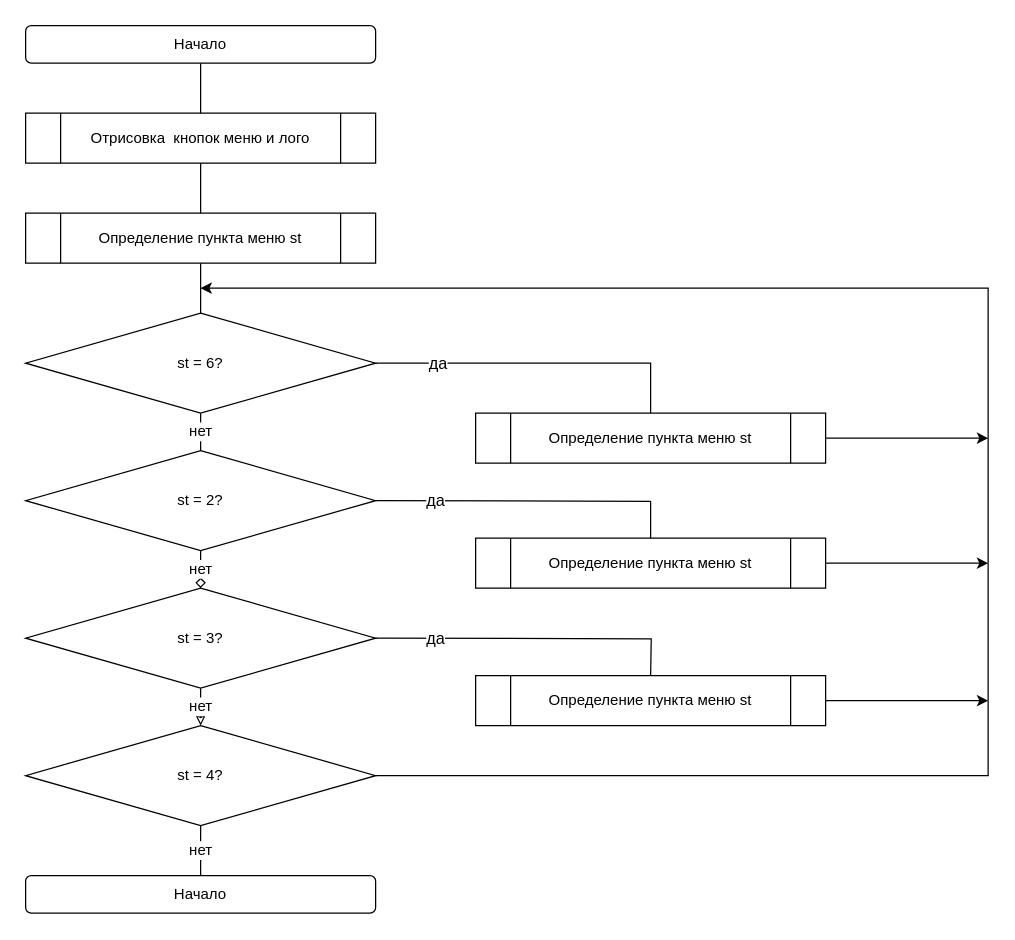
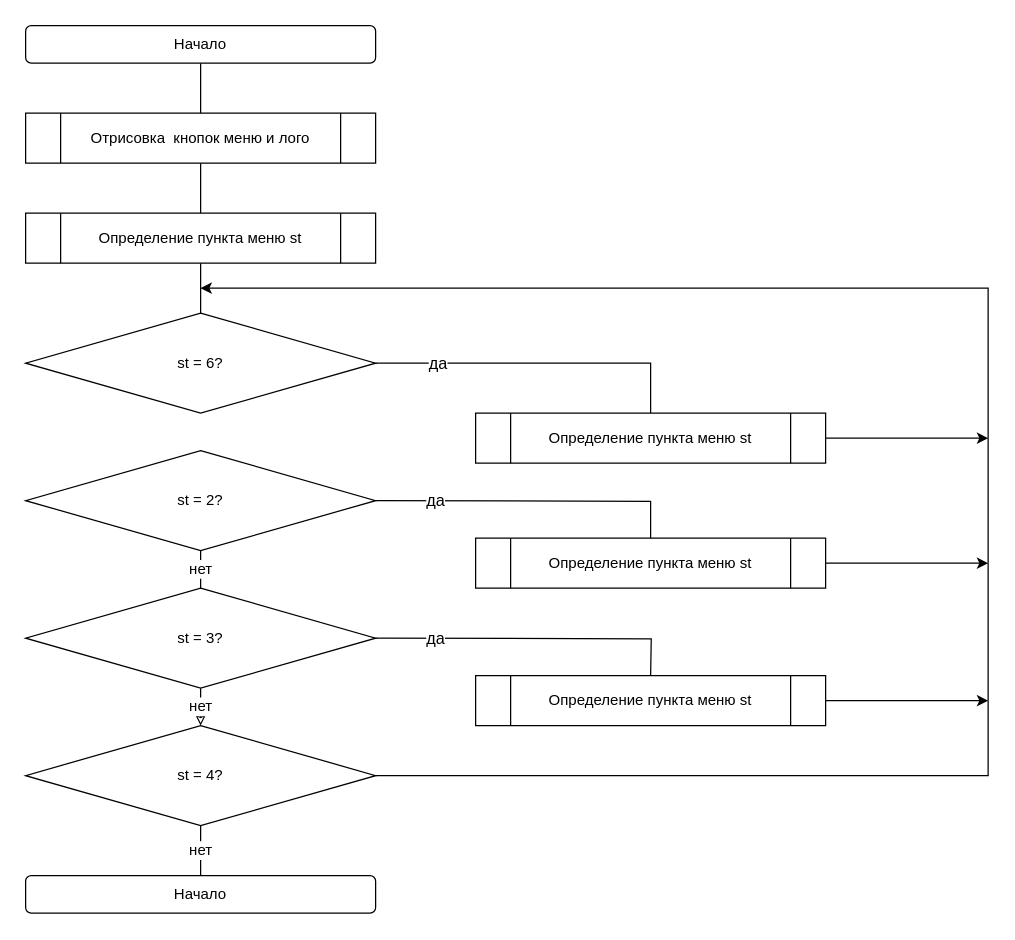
- <mxCell id="4" value="нет" style="edgeStyle=orthogonalEdgeStyle;rounded=0;orthogonalLoop=1;jettySize=auto;html=1;exitX=0.5;exitY=1;exitDx=0;exitDy=0;entryX=0.5;entryY=0;entryDx=0;entryDy=0;endArrow=none;endFill=0;fontSize=12;" edge="1" parent="1" source="6" target="12"><mxGeometry relative="1" as="geometry" /></mxCell>
- <mxCell id="11" value="нет" style="edgeStyle=orthogonalEdgeStyle;rounded=0;orthogonalLoop=1;jettySize=auto;html=1;exitX=0.5;exitY=1;exitDx=0;exitDy=0;entryX=0.5;entryY=0;entryDx=0;entryDy=0;endArrow=diamond;endFill=0;fontSize=12;" edge="1" parent="1" source="12" target="14"><mxGeometry relative="1" as="geometry" /></mxCell>
+ <mxCell id="11" value="нет" style="edgeStyle=orthogonalEdgeStyle;rounded=0;orthogonalLoop=1;jettySize=auto;html=1;exitX=0.5;exitY=1;exitDx=0;exitDy=0;entryX=0.5;entryY=0;entryDx=0;entryDy=0;endArrow=none;endFill=0;fontSize=12;" edge="1" parent="1" source="12" target="14"><mxGeometry relative="1" as="geometry" /></mxCell>
